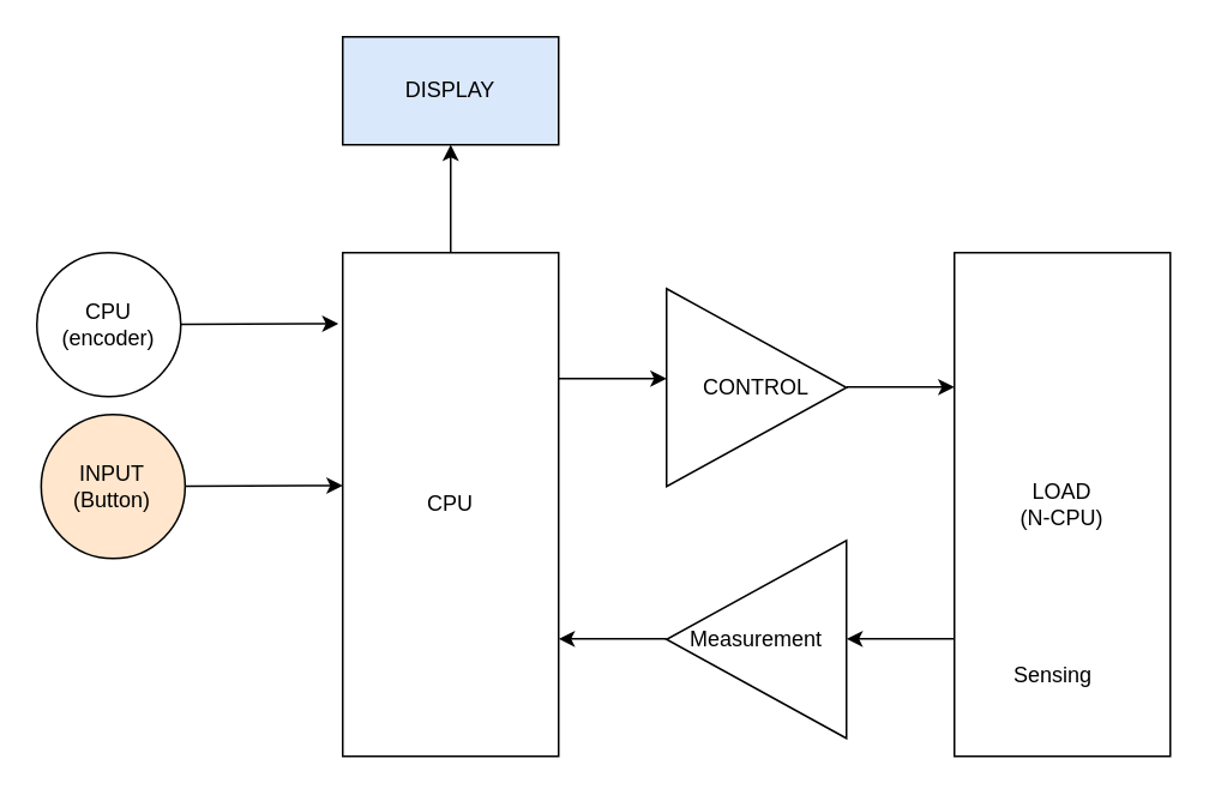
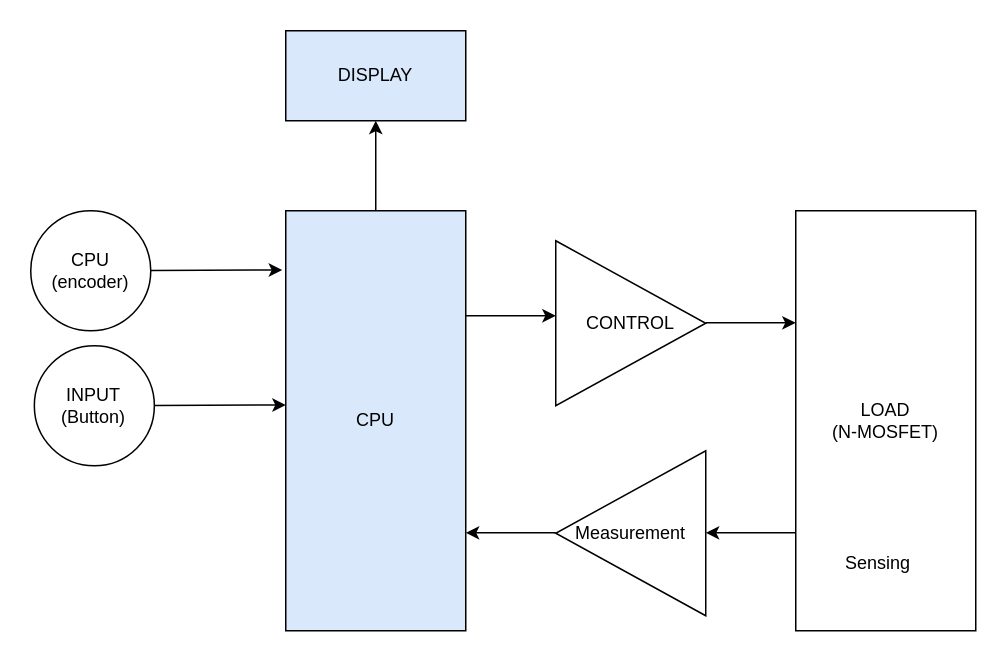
- <mxCell id="14" value="INPUT&lt;br&gt;(Button)" style="ellipse;whiteSpace=wrap;html=1;aspect=fixed;fillColor=#ffe6cc;" vertex="1" parent="1"><mxGeometry x="22.4" y="230" width="80" height="80" as="geometry" /></mxCell>
+ <mxCell id="14" value="INPUT&lt;br&gt;(Button)" style="ellipse;whiteSpace=wrap;html=1;aspect=fixed;" vertex="1" parent="1"><mxGeometry x="22.4" y="230" width="80" height="80" as="geometry" /></mxCell>
- <mxCell id="5" value="CPU" style="rounded=0;whiteSpace=wrap;html=1;" vertex="1" parent="1"><mxGeometry x="190" y="140" width="120" height="280" as="geometry" /></mxCell>
+ <mxCell id="5" value="CPU" style="rounded=0;whiteSpace=wrap;html=1;fillColor=#dae8fc;" vertex="1" parent="1"><mxGeometry x="190" y="140" width="120" height="280" as="geometry" /></mxCell>
- <mxCell id="2" value="LOAD&lt;br&gt;(N-CPU)" style="rounded=0;whiteSpace=wrap;html=1;" vertex="1" parent="1"><mxGeometry x="530" y="140" width="120" height="280" as="geometry" /></mxCell>
+ <mxCell id="2" value="LOAD&lt;br&gt;(N-MOSFET)" style="rounded=0;whiteSpace=wrap;html=1;" vertex="1" parent="1"><mxGeometry x="530" y="140" width="120" height="280" as="geometry" /></mxCell>
